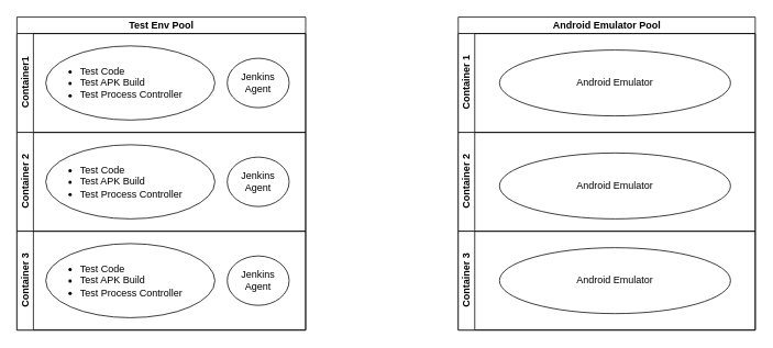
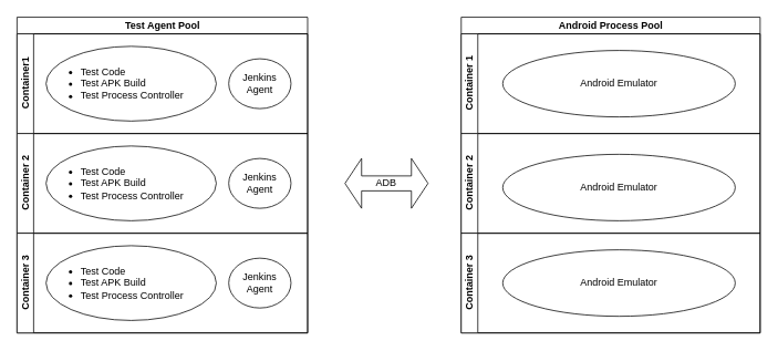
- <mxCell id="2" value="Test Env Pool" style="swimlane;html=1;childLayout=stackLayout;resizeParent=1;resizeParentMax=0;horizontal=1;startSize=20;horizontalStack=0;" vertex="1" parent="1"><mxGeometry x="20" y="20" width="350" height="380" as="geometry"><mxRectangle x="75" y="310" width="60" height="20" as="alternateBounds" /></mxGeometry></mxCell>
+ <mxCell id="2" value="Test Agent Pool" style="swimlane;html=1;childLayout=stackLayout;resizeParent=1;resizeParentMax=0;horizontal=1;startSize=20;horizontalStack=0;" vertex="1" parent="1"><mxGeometry x="20" y="20" width="350" height="380" as="geometry"><mxRectangle x="75" y="310" width="60" height="20" as="alternateBounds" /></mxGeometry></mxCell>
- <mxCell id="12" value="Android Emulator Pool" style="swimlane;html=1;childLayout=stackLayout;resizeParent=1;resizeParentMax=0;horizontal=1;startSize=20;horizontalStack=0;" vertex="1" parent="1"><mxGeometry x="555" y="20" width="360" height="380" as="geometry" /></mxCell>
+ <mxCell id="12" value="Android Process Pool" style="swimlane;html=1;childLayout=stackLayout;resizeParent=1;resizeParentMax=0;horizontal=1;startSize=20;horizontalStack=0;" vertex="1" parent="1"><mxGeometry x="555" y="20" width="360" height="380" as="geometry" /></mxCell>
+ <mxCell id="19" value="ADB" style="shape=doubleArrow;whiteSpace=wrap;html=1;" vertex="1" parent="1"><mxGeometry x="415" y="190" width="100" height="60" as="geometry" /></mxCell>
